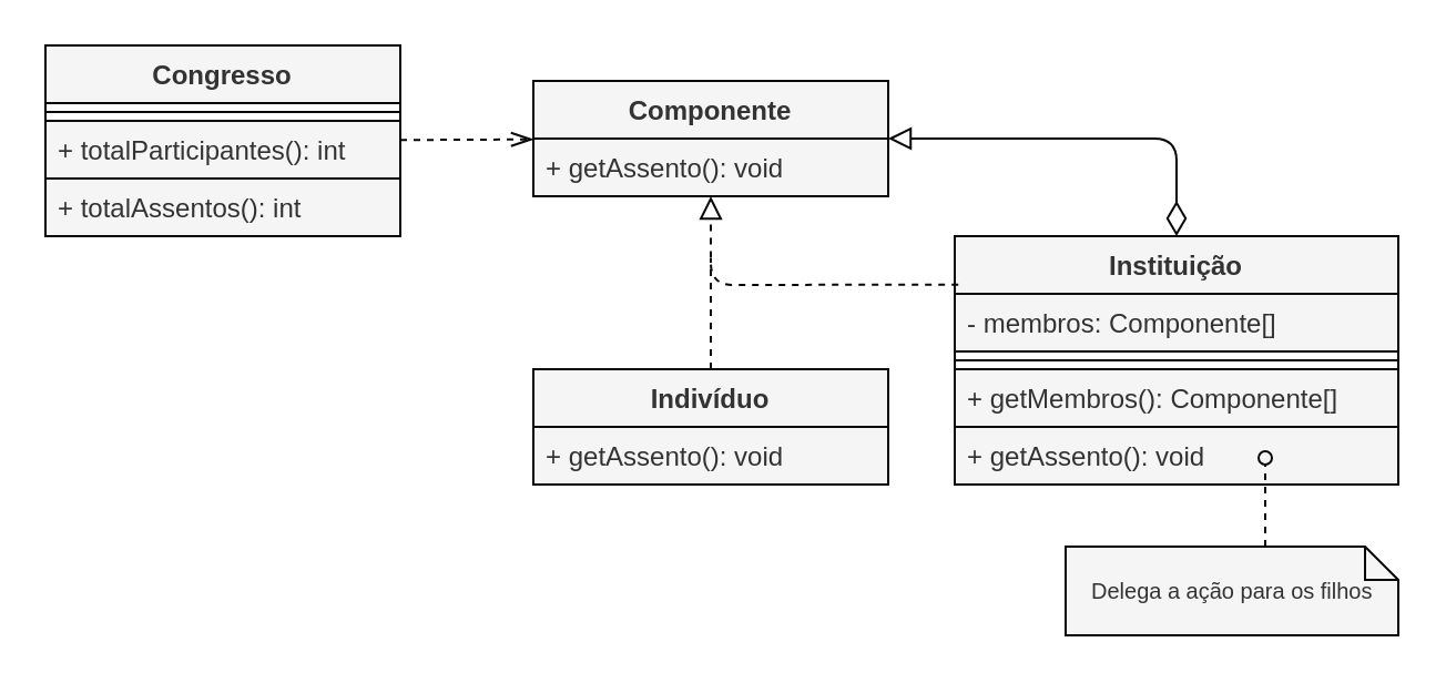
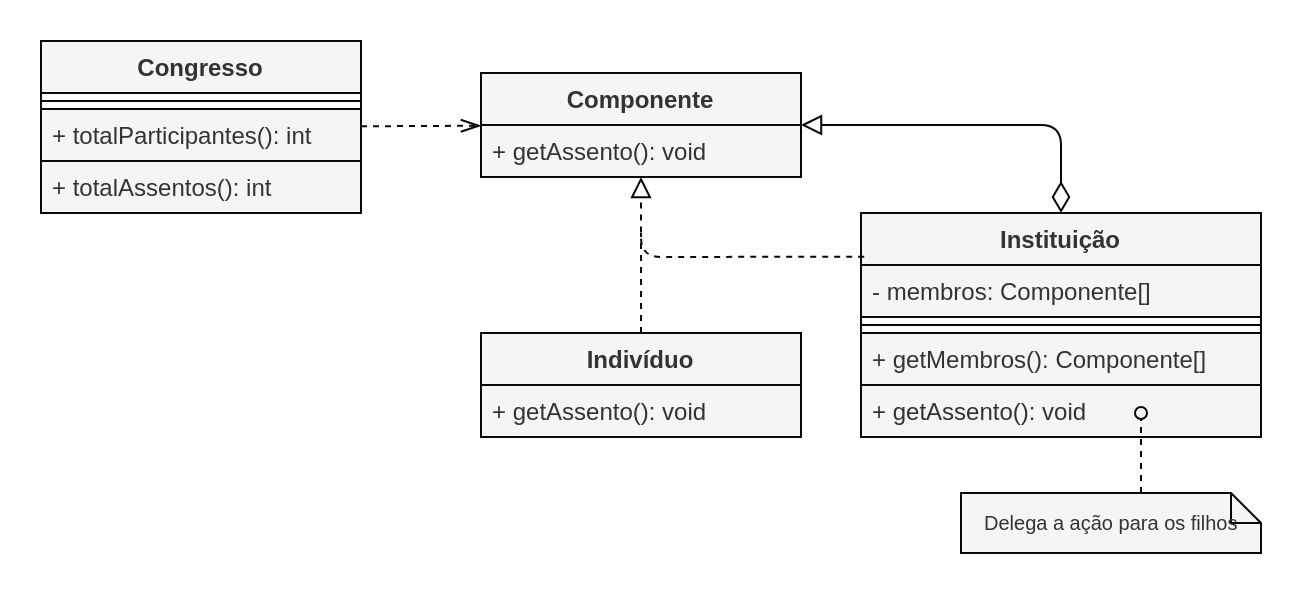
- <mxCell id="17" value="Delega a ação para os filhos" style="shape=note;size=15;align=left;spacingLeft=10;html=1;whiteSpace=wrap;fontSize=10;fillColor=#f5f5f5;fontColor=#333333;strokeColor=#080808;" parent="1" vertex="1"><mxGeometry x="480" y="246" width="150" height="40" as="geometry" /></mxCell>
+ <mxCell id="17" value="Delega a ação para os filhos" style="shape=note;size=15;align=left;spacingLeft=10;html=1;whiteSpace=wrap;fontSize=10;fillColor=#f5f5f5;fontColor=#333333;strokeColor=#080808;" parent="1" vertex="1"><mxGeometry x="480" y="246" width="150" height="30" as="geometry" /></mxCell>
